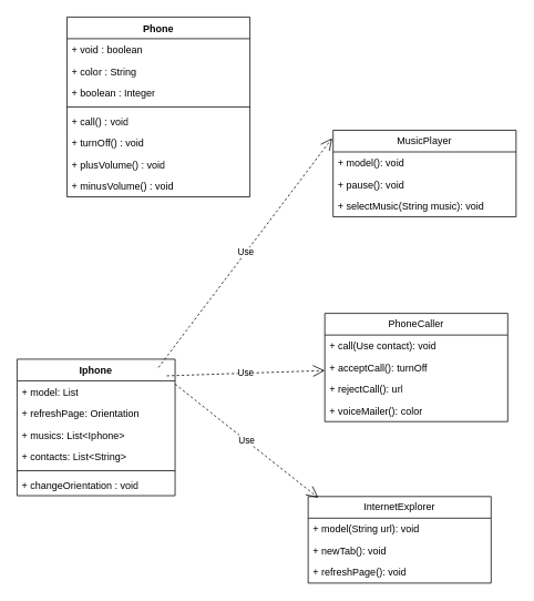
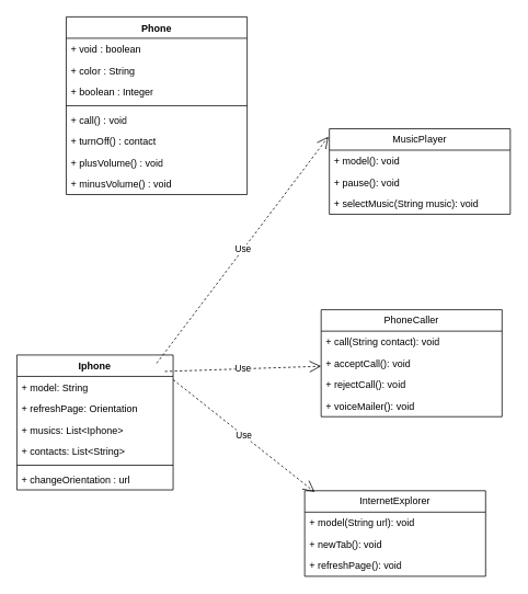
- <mxCell id="18" value="+ turnOff() : void" style="text;strokeColor=none;fillColor=none;align=left;verticalAlign=top;spacingLeft=4;spacingRight=4;overflow=hidden;rotatable=0;points=[[0,0.5],[1,0.5]];portConstraint=eastwest;whiteSpace=wrap;html=1;" vertex="1" parent="12"><mxGeometry y="138" width="220" height="26" as="geometry" /></mxCell>
+ <mxCell id="18" value="+ turnOff() : contact" style="text;strokeColor=none;fillColor=none;align=left;verticalAlign=top;spacingLeft=4;spacingRight=4;overflow=hidden;rotatable=0;points=[[0,0.5],[1,0.5]];portConstraint=eastwest;whiteSpace=wrap;html=1;" vertex="1" parent="12"><mxGeometry y="138" width="220" height="26" as="geometry" /></mxCell>
- <mxCell id="26" value="+ call(Use contact): void" style="text;strokeColor=none;fillColor=none;align=left;verticalAlign=top;spacingLeft=4;spacingRight=4;overflow=hidden;rotatable=0;points=[[0,0.5],[1,0.5]];portConstraint=eastwest;whiteSpace=wrap;html=1;" vertex="1" parent="25"><mxGeometry y="26" width="220" height="26" as="geometry" /></mxCell>
+ <mxCell id="26" value="+ call(String contact): void" style="text;strokeColor=none;fillColor=none;align=left;verticalAlign=top;spacingLeft=4;spacingRight=4;overflow=hidden;rotatable=0;points=[[0,0.5],[1,0.5]];portConstraint=eastwest;whiteSpace=wrap;html=1;" vertex="1" parent="25"><mxGeometry y="26" width="220" height="26" as="geometry" /></mxCell>
- <mxCell id="27" value="+ acceptCall(): turnOff" style="text;strokeColor=none;fillColor=none;align=left;verticalAlign=top;spacingLeft=4;spacingRight=4;overflow=hidden;rotatable=0;points=[[0,0.5],[1,0.5]];portConstraint=eastwest;whiteSpace=wrap;html=1;" vertex="1" parent="25"><mxGeometry y="52" width="220" height="26" as="geometry" /></mxCell>
+ <mxCell id="27" value="+ acceptCall(): void" style="text;strokeColor=none;fillColor=none;align=left;verticalAlign=top;spacingLeft=4;spacingRight=4;overflow=hidden;rotatable=0;points=[[0,0.5],[1,0.5]];portConstraint=eastwest;whiteSpace=wrap;html=1;" vertex="1" parent="25"><mxGeometry y="52" width="220" height="26" as="geometry" /></mxCell>
- <mxCell id="28" value="+ rejectCall(): url" style="text;strokeColor=none;fillColor=none;align=left;verticalAlign=top;spacingLeft=4;spacingRight=4;overflow=hidden;rotatable=0;points=[[0,0.5],[1,0.5]];portConstraint=eastwest;whiteSpace=wrap;html=1;" vertex="1" parent="25"><mxGeometry y="78" width="220" height="26" as="geometry" /></mxCell>
+ <mxCell id="28" value="+ rejectCall(): void" style="text;strokeColor=none;fillColor=none;align=left;verticalAlign=top;spacingLeft=4;spacingRight=4;overflow=hidden;rotatable=0;points=[[0,0.5],[1,0.5]];portConstraint=eastwest;whiteSpace=wrap;html=1;" vertex="1" parent="25"><mxGeometry y="78" width="220" height="26" as="geometry" /></mxCell>
- <mxCell id="4" value="+ model: List" style="text;strokeColor=none;fillColor=none;align=left;verticalAlign=top;spacingLeft=4;spacingRight=4;overflow=hidden;rotatable=0;points=[[0,0.5],[1,0.5]];portConstraint=eastwest;whiteSpace=wrap;html=1;" vertex="1" parent="2"><mxGeometry y="26" width="190" height="26" as="geometry" /></mxCell>
+ <mxCell id="4" value="+ model: String" style="text;strokeColor=none;fillColor=none;align=left;verticalAlign=top;spacingLeft=4;spacingRight=4;overflow=hidden;rotatable=0;points=[[0,0.5],[1,0.5]];portConstraint=eastwest;whiteSpace=wrap;html=1;" vertex="1" parent="2"><mxGeometry y="26" width="190" height="26" as="geometry" /></mxCell>
- <mxCell id="29" value="+ voiceMailer(): color" style="text;strokeColor=none;fillColor=none;align=left;verticalAlign=top;spacingLeft=4;spacingRight=4;overflow=hidden;rotatable=0;points=[[0,0.5],[1,0.5]];portConstraint=eastwest;whiteSpace=wrap;html=1;" vertex="1" parent="25"><mxGeometry y="104" width="220" height="26" as="geometry" /></mxCell>
+ <mxCell id="29" value="+ voiceMailer(): void" style="text;strokeColor=none;fillColor=none;align=left;verticalAlign=top;spacingLeft=4;spacingRight=4;overflow=hidden;rotatable=0;points=[[0,0.5],[1,0.5]];portConstraint=eastwest;whiteSpace=wrap;html=1;" vertex="1" parent="25"><mxGeometry y="104" width="220" height="26" as="geometry" /></mxCell>
- <mxCell id="9" value="+ changeOrientation : void" style="text;strokeColor=none;fillColor=none;align=left;verticalAlign=top;spacingLeft=4;spacingRight=4;overflow=hidden;rotatable=0;points=[[0,0.5],[1,0.5]];portConstraint=eastwest;whiteSpace=wrap;html=1;" vertex="1" parent="2"><mxGeometry y="138" width="190" height="26" as="geometry" /></mxCell>
+ <mxCell id="9" value="+ changeOrientation : url" style="text;strokeColor=none;fillColor=none;align=left;verticalAlign=top;spacingLeft=4;spacingRight=4;overflow=hidden;rotatable=0;points=[[0,0.5],[1,0.5]];portConstraint=eastwest;whiteSpace=wrap;html=1;" vertex="1" parent="2"><mxGeometry y="138" width="190" height="26" as="geometry" /></mxCell>
